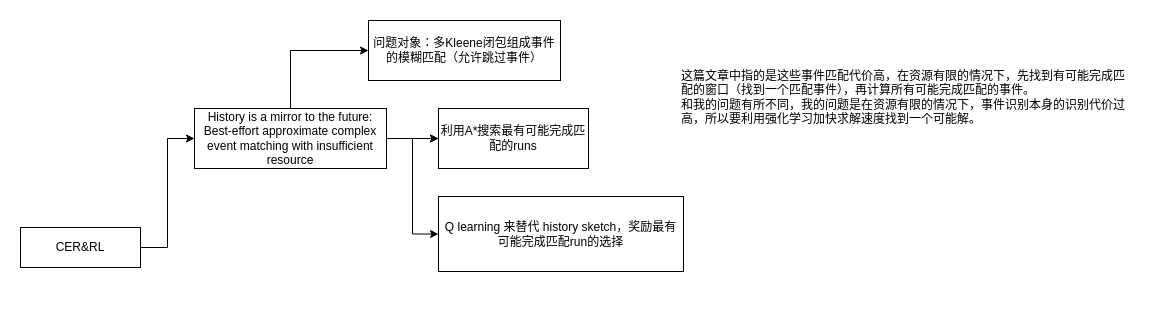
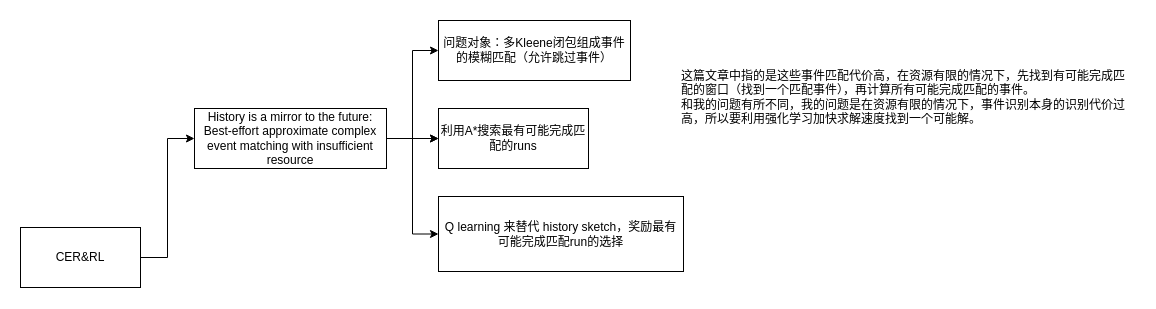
- <mxCell id="9" value="问题对象：多Kleene闭包组成事件的模糊匹配（允许跳过事件）" style="rounded=0;whiteSpace=wrap;html=1;" vertex="1" parent="1"><mxGeometry x="368" y="20" width="192" height="60" as="geometry" /></mxCell>
+ <mxCell id="9" value="问题对象：多Kleene闭包组成事件的模糊匹配（允许跳过事件）" style="rounded=0;whiteSpace=wrap;html=1;" vertex="1" parent="1"><mxGeometry x="438" y="20" width="192" height="60" as="geometry" /></mxCell>
- <mxCell id="3" value="CER&amp;amp;RL" style="rounded=0;whiteSpace=wrap;html=1;" vertex="1" parent="1"><mxGeometry x="20" y="227" width="120" height="40" as="geometry" /></mxCell>
+ <mxCell id="3" value="CER&amp;amp;RL" style="rounded=0;whiteSpace=wrap;html=1;" vertex="1" parent="1"><mxGeometry x="20" y="227" width="120" height="60" as="geometry" /></mxCell>
